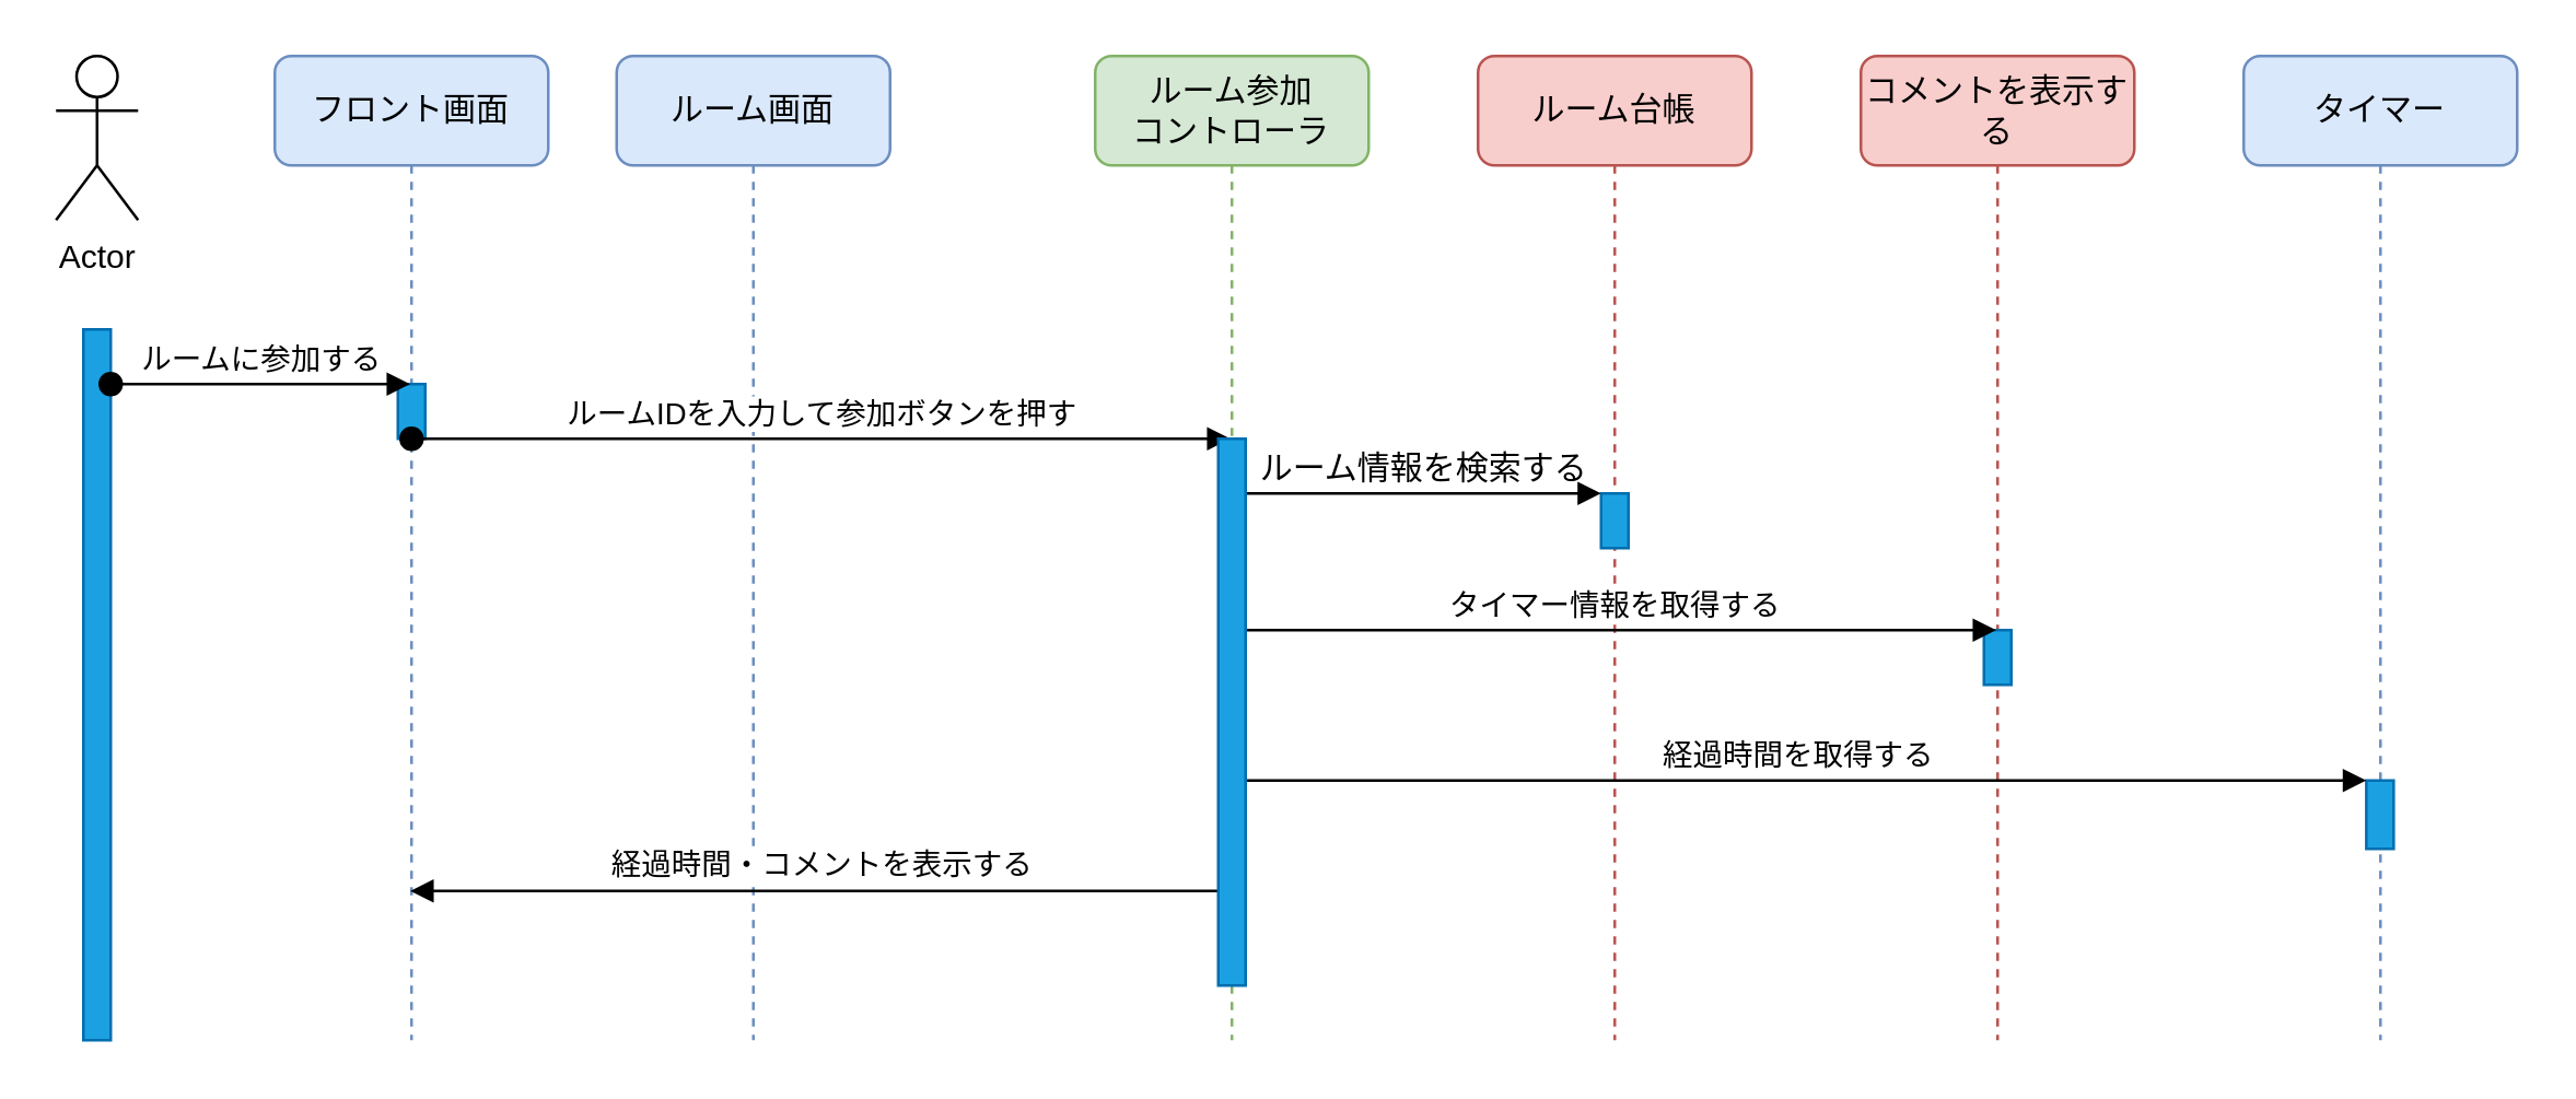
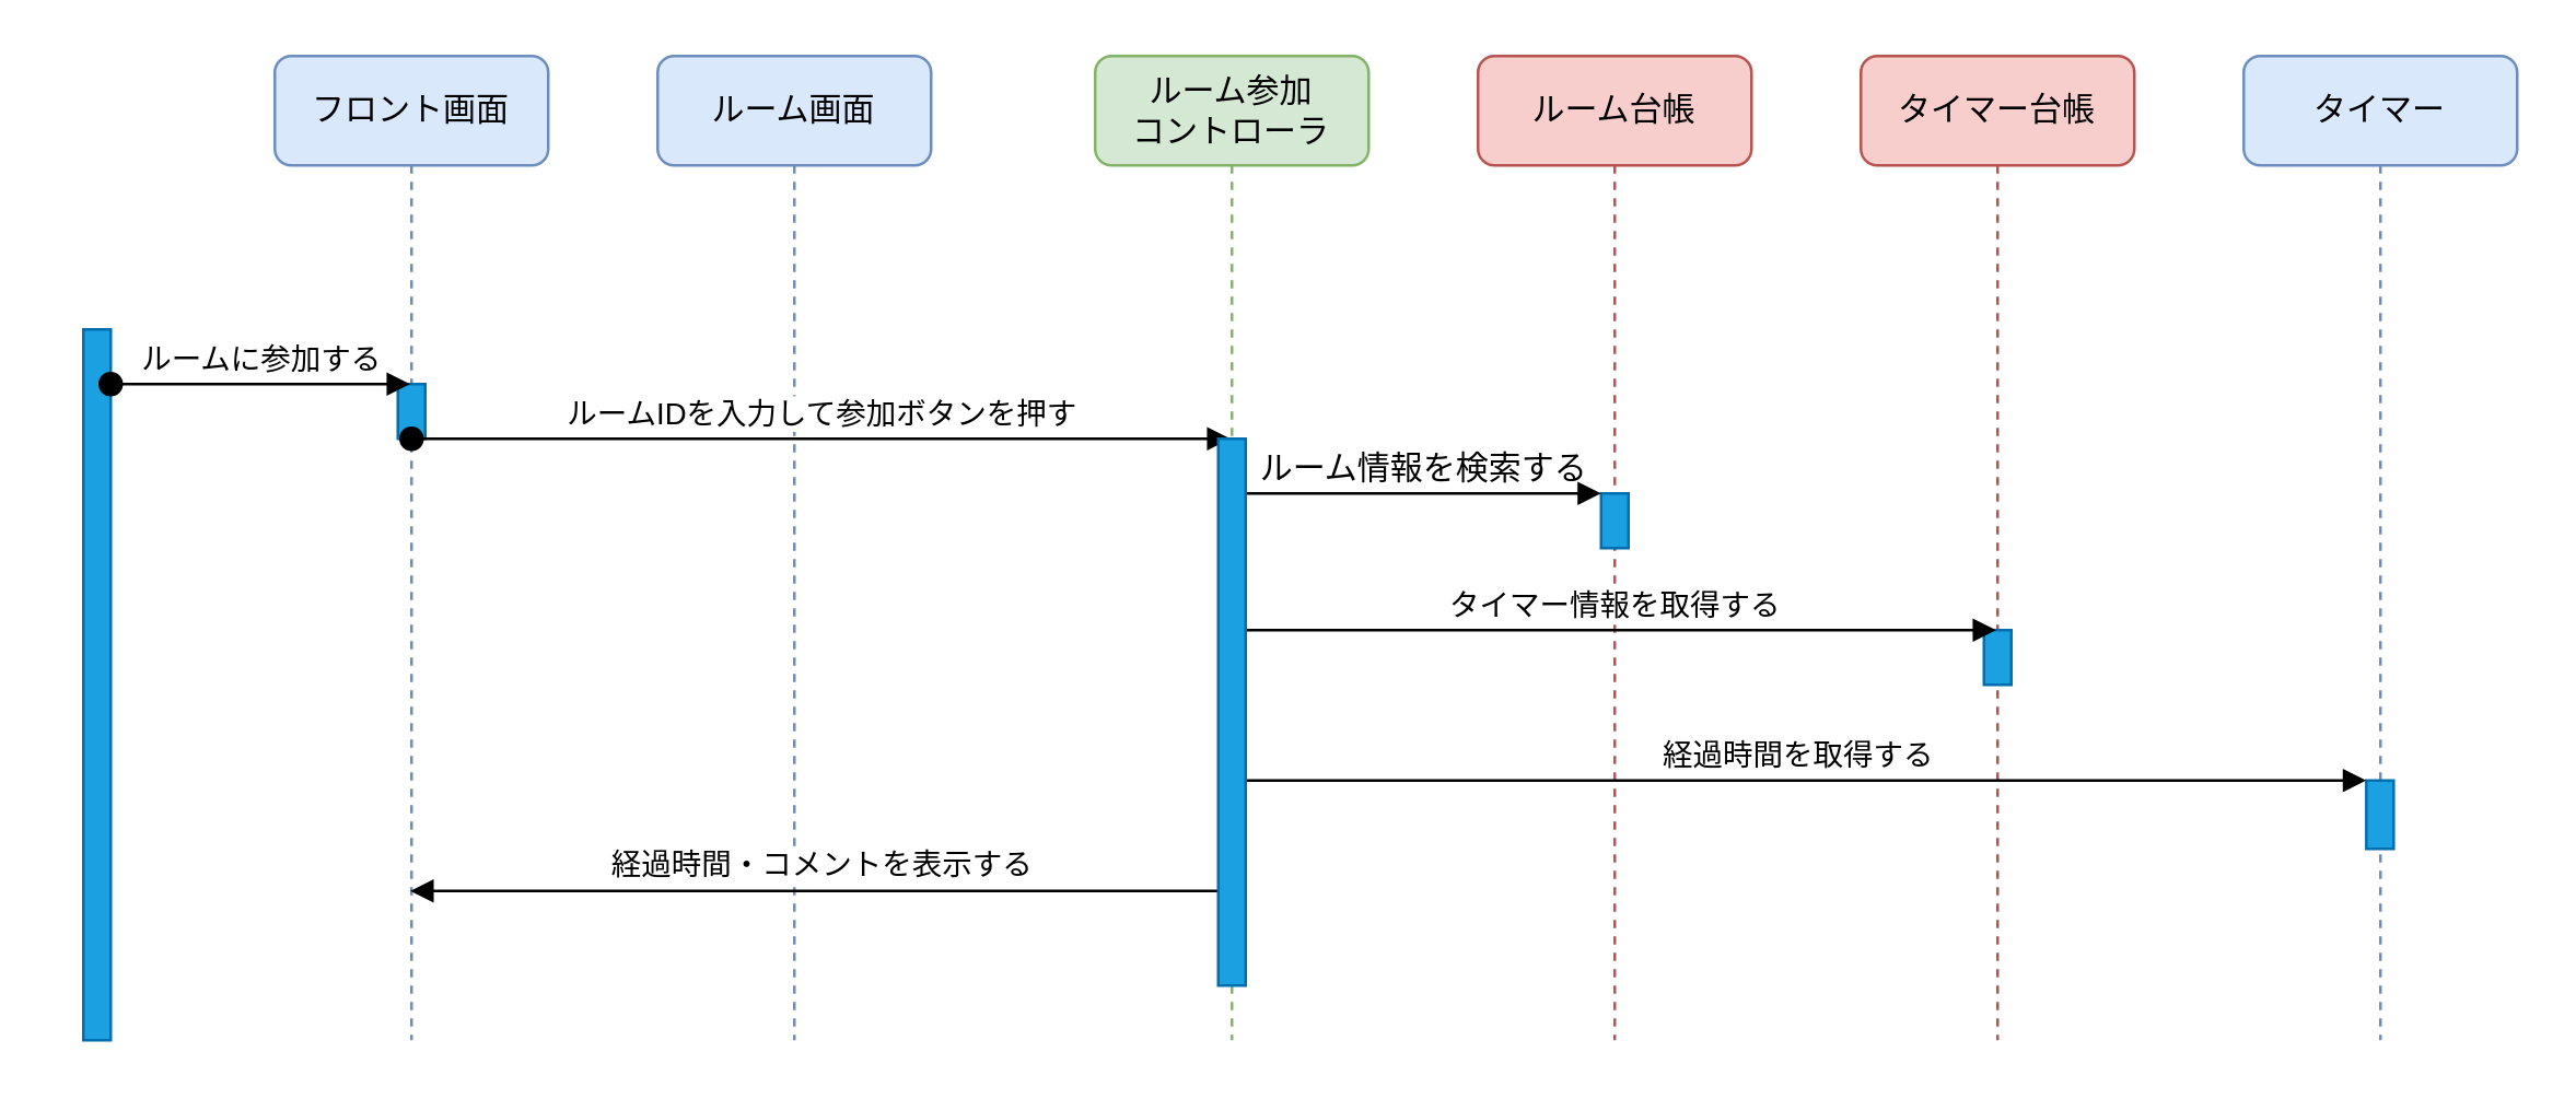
- <mxCell id="5" value="コメントを表示する" style="shape=umlLifeline;perimeter=lifelinePerimeter;whiteSpace=wrap;html=1;container=1;collapsible=0;recursiveResize=0;outlineConnect=0;rounded=1;shadow=0;comic=0;labelBackgroundColor=none;strokeWidth=1;fontFamily=Verdana;fontSize=12;align=center;fillColor=#f8cecc;strokeColor=#b85450;" parent="1" vertex="1"><mxGeometry x="680" y="20" width="100" height="360" as="geometry" /></mxCell>
+ <mxCell id="5" value="タイマー台帳" style="shape=umlLifeline;perimeter=lifelinePerimeter;whiteSpace=wrap;html=1;container=1;collapsible=0;recursiveResize=0;outlineConnect=0;rounded=1;shadow=0;comic=0;labelBackgroundColor=none;strokeWidth=1;fontFamily=Verdana;fontSize=12;align=center;fillColor=#f8cecc;strokeColor=#b85450;" parent="1" vertex="1"><mxGeometry x="680" y="20" width="100" height="360" as="geometry" /></mxCell>
- <mxCell id="14" value="Actor" style="shape=umlActor;verticalLabelPosition=bottom;verticalAlign=top;html=1;" vertex="1" parent="1"><mxGeometry x="20" y="20" width="30" height="60" as="geometry" /></mxCell>
- <mxCell id="2" value="ルーム画面" style="shape=umlLifeline;perimeter=lifelinePerimeter;whiteSpace=wrap;html=1;container=1;collapsible=0;recursiveResize=0;outlineConnect=0;rounded=1;shadow=0;comic=0;labelBackgroundColor=none;strokeWidth=1;fontFamily=Verdana;fontSize=12;align=center;fillColor=#dae8fc;strokeColor=#6c8ebf;" parent="1" vertex="1"><mxGeometry x="225" y="20" width="100" height="360" as="geometry" /></mxCell>
+ <mxCell id="2" value="ルーム画面" style="shape=umlLifeline;perimeter=lifelinePerimeter;whiteSpace=wrap;html=1;container=1;collapsible=0;recursiveResize=0;outlineConnect=0;rounded=1;shadow=0;comic=0;labelBackgroundColor=none;strokeWidth=1;fontFamily=Verdana;fontSize=12;align=center;fillColor=#dae8fc;strokeColor=#6c8ebf;" parent="1" vertex="1"><mxGeometry x="240" y="20" width="100" height="360" as="geometry" /></mxCell>
